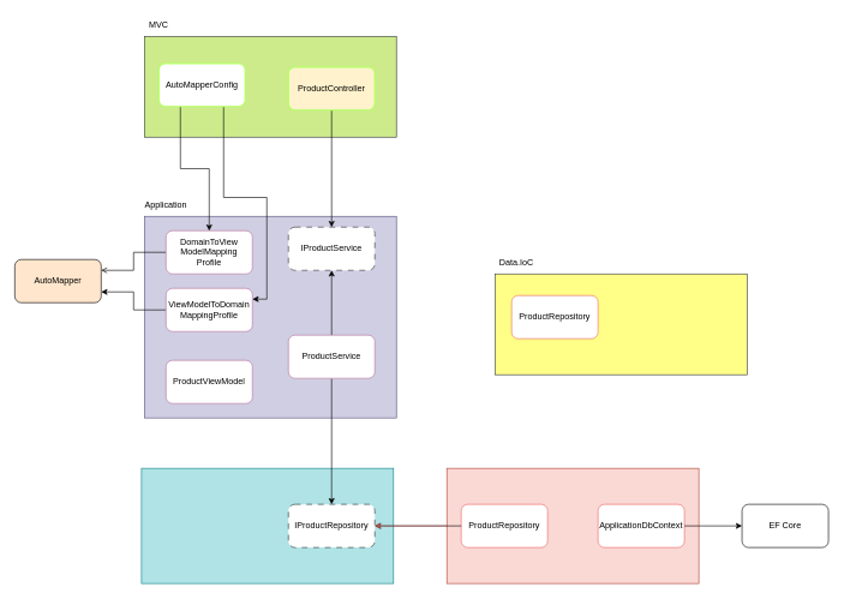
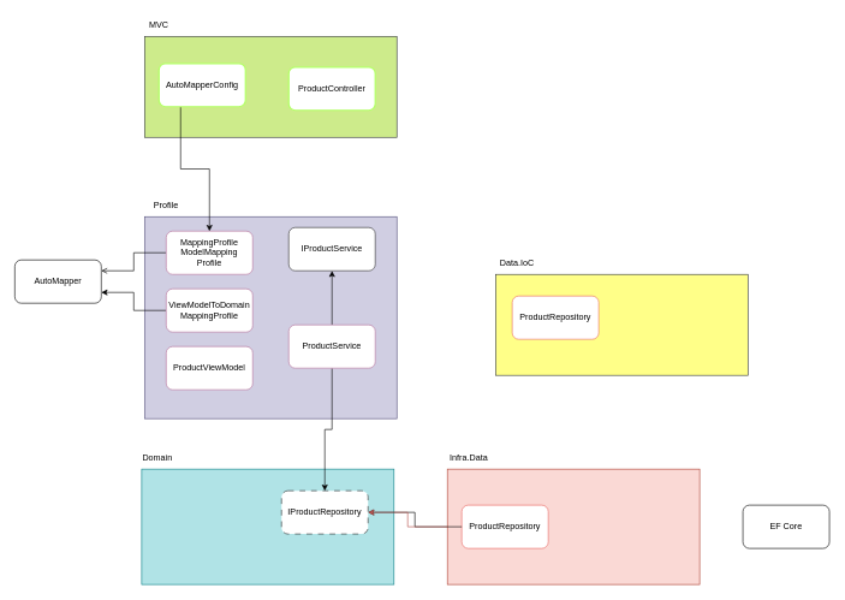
- <mxCell id="26" value="&lt;font color=&quot;#000000&quot;&gt;ProductController&lt;br&gt;&lt;/font&gt;" style="rounded=1;whiteSpace=wrap;html=1;strokeWidth=2;strokeColor=#B3FF66;fillColor=#fff2cc;" vertex="1" parent="1"><mxGeometry x="400" y="92.5" width="120" height="60" as="geometry" /></mxCell>
+ <mxCell id="26" value="&lt;font color=&quot;#000000&quot;&gt;ProductController&lt;br&gt;&lt;/font&gt;" style="rounded=1;whiteSpace=wrap;html=1;strokeWidth=2;strokeColor=#B3FF66;" vertex="1" parent="1"><mxGeometry x="400" y="92.5" width="120" height="60" as="geometry" /></mxCell>
- <mxCell id="33" style="edgeStyle=orthogonalEdgeStyle;rounded=0;orthogonalLoop=1;jettySize=auto;html=1;exitX=0.75;exitY=1;exitDx=0;exitDy=0;entryX=1;entryY=0.25;entryDx=0;entryDy=0;" edge="1" parent="1" source="34" target="30"><mxGeometry relative="1" as="geometry" /></mxCell>
- <mxCell id="9" value="Application" style="text;html=1;strokeColor=none;fillColor=none;align=center;verticalAlign=middle;whiteSpace=wrap;rounded=0;dashed=1;dashPattern=8 8;" parent="1" vertex="1"><mxGeometry x="200" y="270" width="60" height="30" as="geometry" /></mxCell>
+ <mxCell id="9" value="Profile" style="text;html=1;strokeColor=none;fillColor=none;align=center;verticalAlign=middle;whiteSpace=wrap;rounded=0;dashed=1;dashPattern=8 8;" parent="1" vertex="1"><mxGeometry x="200" y="270" width="60" height="30" as="geometry" /></mxCell>
- <mxCell id="25" style="edgeStyle=orthogonalEdgeStyle;rounded=0;orthogonalLoop=1;jettySize=auto;html=1;entryX=0.5;entryY=0;entryDx=0;entryDy=0;" edge="1" parent="1" source="26" target="24"><mxGeometry relative="1" as="geometry" /></mxCell>
- <mxCell id="24" value="&lt;font color=&quot;#000000&quot;&gt;IProductService&lt;/font&gt;" style="rounded=1;whiteSpace=wrap;html=1;dashed=1;dashPattern=8 8;fillColor=#FFFFFF;strokeWidth=1;strokeColor=#333333;" vertex="1" parent="1"><mxGeometry x="400" y="315" width="120" height="60" as="geometry" /></mxCell>
+ <mxCell id="24" value="&lt;font color=&quot;#000000&quot;&gt;IProductService&lt;/font&gt;" style="rounded=1;whiteSpace=wrap;html=1;dashed=0;dashPattern=8 8;fillColor=#FFFFFF;strokeWidth=1;strokeColor=#333333;" vertex="1" parent="1"><mxGeometry x="400" y="315" width="120" height="60" as="geometry" /></mxCell>
- <mxCell id="28" value="&lt;font color=&quot;#000000&quot;&gt;DomainToView&lt;br&gt;ModelMapping&lt;br&gt;Profile&lt;br&gt;&lt;/font&gt;" style="rounded=1;whiteSpace=wrap;html=1;strokeWidth=1;strokeColor=#B5739D;" vertex="1" parent="1"><mxGeometry x="230" y="320" width="120" height="60" as="geometry" /></mxCell>
+ <mxCell id="28" value="&lt;font color=&quot;#000000&quot;&gt;MappingProfile&lt;br&gt;ModelMapping&lt;br&gt;Profile&lt;br&gt;&lt;/font&gt;" style="rounded=1;whiteSpace=wrap;html=1;strokeWidth=1;strokeColor=#B5739D;" vertex="1" parent="1"><mxGeometry x="230" y="320" width="120" height="60" as="geometry" /></mxCell>
- <mxCell id="19" value="&lt;font color=&quot;#000000&quot;&gt;AutoMapper&lt;br&gt;&lt;/font&gt;" style="rounded=1;whiteSpace=wrap;html=1;strokeWidth=1;fillColor=#ffe6cc;" vertex="1" parent="1"><mxGeometry x="20" y="360" width="120" height="60" as="geometry" /></mxCell>
+ <mxCell id="19" value="&lt;font color=&quot;#000000&quot;&gt;AutoMapper&lt;br&gt;&lt;/font&gt;" style="rounded=1;whiteSpace=wrap;html=1;strokeWidth=1;" vertex="1" parent="1"><mxGeometry x="20" y="360" width="120" height="60" as="geometry" /></mxCell>
- <mxCell id="23" value="&lt;font color=&quot;#000000&quot;&gt;ProductService&lt;br&gt;&lt;/font&gt;" style="rounded=1;whiteSpace=wrap;html=1;strokeWidth=1;strokeColor=#B5739D;" vertex="1" parent="1"><mxGeometry x="400" y="465" width="120" height="60" as="geometry" /></mxCell>
+ <mxCell id="23" value="&lt;font color=&quot;#000000&quot;&gt;ProductService&lt;br&gt;&lt;/font&gt;" style="rounded=1;whiteSpace=wrap;html=1;strokeWidth=1;strokeColor=#B5739D;" vertex="1" parent="1"><mxGeometry x="400" y="450" width="120" height="60" as="geometry" /></mxCell>
- <mxCell id="31" value="&lt;font color=&quot;#000000&quot;&gt;ProductViewModel&lt;br&gt;&lt;/font&gt;" style="rounded=1;whiteSpace=wrap;html=1;strokeWidth=1;strokeColor=#B5739D;" vertex="1" parent="1"><mxGeometry x="230" y="500" width="120" height="60" as="geometry" /></mxCell>
+ <mxCell id="31" value="&lt;font color=&quot;#000000&quot;&gt;ProductViewModel&lt;br&gt;&lt;/font&gt;" style="rounded=1;whiteSpace=wrap;html=1;strokeWidth=1;strokeColor=#B5739D;" vertex="1" parent="1"><mxGeometry x="230" y="480" width="120" height="60" as="geometry" /></mxCell>
+ <mxCell id="10" value="Domain" style="text;html=1;strokeColor=none;fillColor=none;align=center;verticalAlign=middle;whiteSpace=wrap;rounded=0;dashed=1;dashPattern=8 8;" parent="1" vertex="1"><mxGeometry x="188" y="620" width="60" height="30" as="geometry" /></mxCell>
+ <mxCell id="4" value="Infra.Data" style="text;html=1;strokeColor=none;fillColor=none;align=center;verticalAlign=middle;whiteSpace=wrap;rounded=0;dashed=1;dashPattern=8 8;" parent="2" vertex="1"><mxGeometry width="60" height="30" as="geometry" /></mxCell>
- <mxCell id="15" value="&lt;font color=&quot;#000000&quot;&gt;IProductRepository&lt;/font&gt;" style="rounded=1;whiteSpace=wrap;html=1;dashed=1;dashPattern=8 8;fillColor=#FFFFFF;strokeWidth=1;strokeColor=#333333;" parent="1" vertex="1"><mxGeometry x="400" y="700" width="120" height="60" as="geometry" /></mxCell>
+ <mxCell id="15" value="&lt;font color=&quot;#000000&quot;&gt;IProductRepository&lt;/font&gt;" style="rounded=1;whiteSpace=wrap;html=1;dashed=1;dashPattern=8 8;fillColor=#FFFFFF;strokeWidth=1;strokeColor=#333333;" parent="1" vertex="1"><mxGeometry x="390" y="680" width="120" height="60" as="geometry" /></mxCell>
- <mxCell id="6" value="&lt;font color=&quot;#000000&quot;&gt;ApplicationDbContext&lt;/font&gt;" style="rounded=1;whiteSpace=wrap;html=1;strokeWidth=1;strokeColor=#EA6B66;" vertex="1" parent="2"><mxGeometry x="210" y="80" width="120" height="60" as="geometry" /></mxCell>
- <mxCell id="20" style="edgeStyle=orthogonalEdgeStyle;rounded=0;orthogonalLoop=1;jettySize=auto;html=1;exitX=1;exitY=0.5;exitDx=0;exitDy=0;" edge="1" parent="1" source="6" target="18"><mxGeometry relative="1" as="geometry" /></mxCell>
